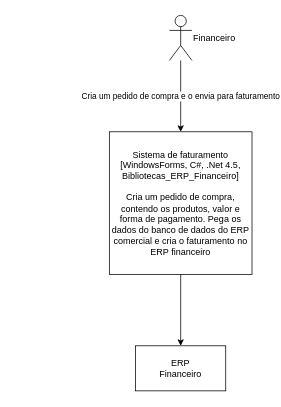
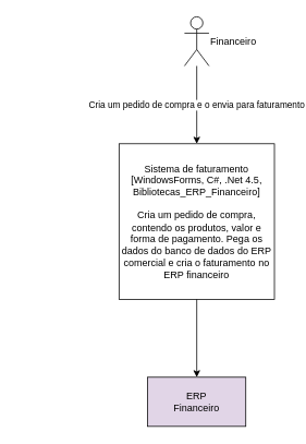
- <mxCell id="7" value="ERP&lt;br&gt;Financeiro" style="rounded=0;whiteSpace=wrap;html=1;" vertex="1" parent="1"><mxGeometry x="180" y="460" width="120" height="60" as="geometry" /></mxCell>
+ <mxCell id="7" value="ERP&lt;br&gt;Financeiro" style="rounded=0;whiteSpace=wrap;html=1;fillColor=#e1d5e7;" vertex="1" parent="1"><mxGeometry x="180" y="460" width="120" height="60" as="geometry" /></mxCell>
